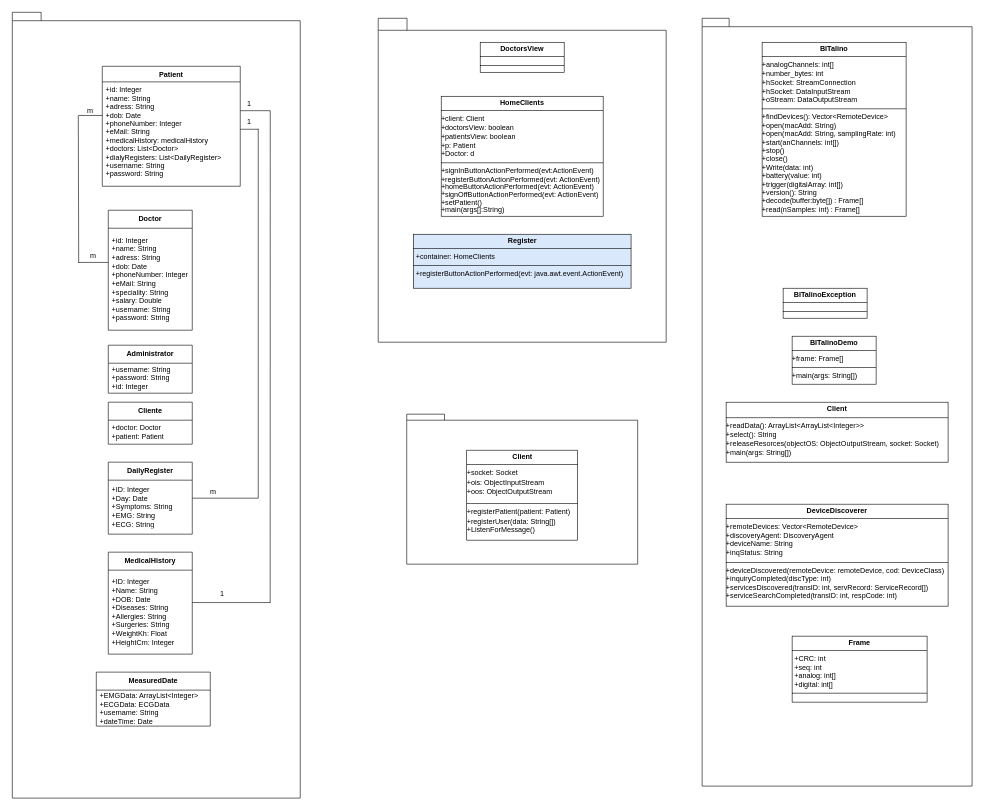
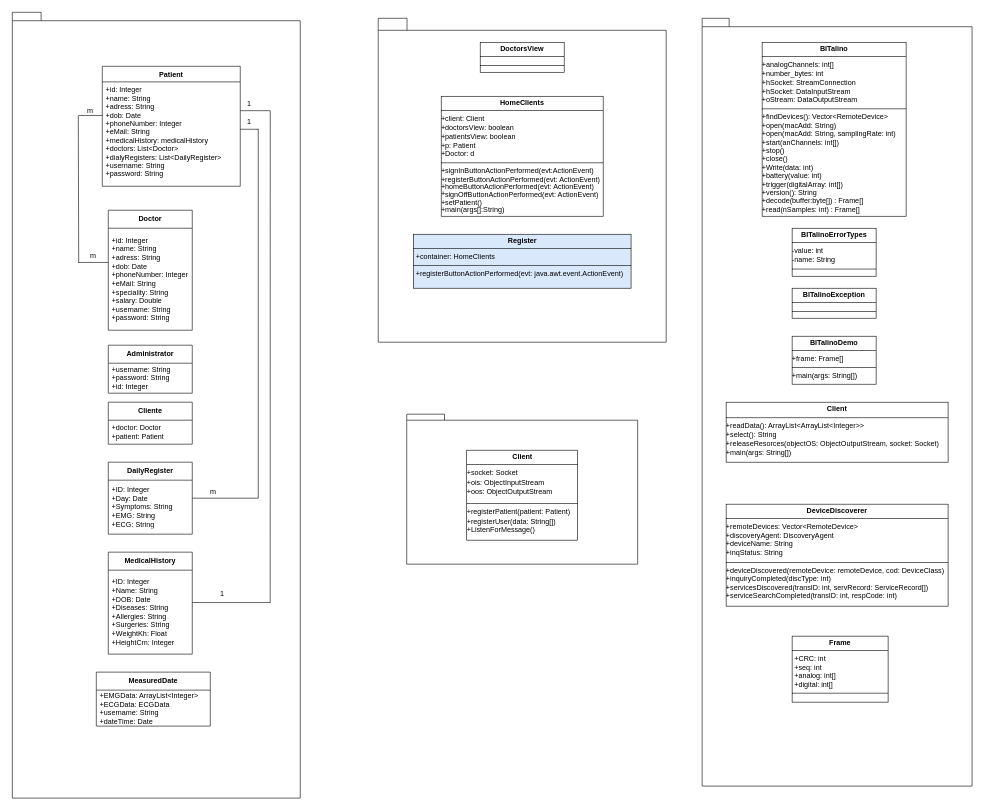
+ <mxCell id="11" value="&lt;p style=&quot;margin:0px;margin-top:4px;text-align:center;&quot;&gt;&lt;b&gt;BITalinoErrorTypes&lt;/b&gt;&lt;/p&gt;&lt;hr size=&quot;1&quot; style=&quot;border-style:solid;&quot;&gt;-value: int&lt;div&gt;-name: String&lt;br&gt;&lt;div style=&quot;height:2px;&quot;&gt;&lt;br&gt;&lt;/div&gt;&lt;hr size=&quot;1&quot; style=&quot;border-style:solid;&quot;&gt;&lt;div style=&quot;height:2px;&quot;&gt;&lt;/div&gt;&lt;/div&gt;" style="verticalAlign=top;align=left;overflow=fill;html=1;whiteSpace=wrap;" parent="1" vertex="1"><mxGeometry x="1320" y="380" width="140" height="80" as="geometry" /></mxCell>
- <mxCell id="12" value="&lt;p style=&quot;margin:0px;margin-top:4px;text-align:center;&quot;&gt;&lt;b&gt;BITalinoException&lt;/b&gt;&lt;/p&gt;&lt;hr size=&quot;1&quot; style=&quot;border-style:solid;&quot;&gt;&lt;div style=&quot;height:2px;&quot;&gt;&lt;/div&gt;&lt;hr size=&quot;1&quot; style=&quot;border-style:solid;&quot;&gt;&lt;div style=&quot;height:2px;&quot;&gt;&lt;/div&gt;" style="verticalAlign=top;align=left;overflow=fill;html=1;whiteSpace=wrap;" parent="1" vertex="1"><mxGeometry x="1305" y="480" width="140" height="50" as="geometry" /></mxCell>
+ <mxCell id="12" value="&lt;p style=&quot;margin:0px;margin-top:4px;text-align:center;&quot;&gt;&lt;b&gt;BITalinoException&lt;/b&gt;&lt;/p&gt;&lt;hr size=&quot;1&quot; style=&quot;border-style:solid;&quot;&gt;&lt;div style=&quot;height:2px;&quot;&gt;&lt;/div&gt;&lt;hr size=&quot;1&quot; style=&quot;border-style:solid;&quot;&gt;&lt;div style=&quot;height:2px;&quot;&gt;&lt;/div&gt;" style="verticalAlign=top;align=left;overflow=fill;html=1;whiteSpace=wrap;" parent="1" vertex="1"><mxGeometry x="1320" y="480" width="140" height="50" as="geometry" /></mxCell>
- <mxCell id="16" value="&lt;p style=&quot;margin:0px;margin-top:4px;text-align:center;&quot;&gt;&lt;b&gt;Frame&lt;/b&gt;&lt;/p&gt;&lt;hr size=&quot;1&quot; style=&quot;border-style:solid;&quot;&gt;&lt;p style=&quot;margin:0px;margin-left:4px;&quot;&gt;+CRC: int&lt;/p&gt;&lt;p style=&quot;margin:0px;margin-left:4px;&quot;&gt;+seq: int&lt;/p&gt;&lt;p style=&quot;margin:0px;margin-left:4px;&quot;&gt;+analog: int[]&lt;/p&gt;&lt;p style=&quot;margin:0px;margin-left:4px;&quot;&gt;+digital: int[]&lt;/p&gt;&lt;hr size=&quot;1&quot; style=&quot;border-style:solid;&quot;&gt;&lt;p style=&quot;margin:0px;margin-left:4px;&quot;&gt;&lt;br&gt;&lt;/p&gt;" style="verticalAlign=top;align=left;overflow=fill;html=1;whiteSpace=wrap;" parent="1" vertex="1"><mxGeometry x="1320" y="1060" width="225" height="110" as="geometry" /></mxCell>
+ <mxCell id="16" value="&lt;p style=&quot;margin:0px;margin-top:4px;text-align:center;&quot;&gt;&lt;b&gt;Frame&lt;/b&gt;&lt;/p&gt;&lt;hr size=&quot;1&quot; style=&quot;border-style:solid;&quot;&gt;&lt;p style=&quot;margin:0px;margin-left:4px;&quot;&gt;+CRC: int&lt;/p&gt;&lt;p style=&quot;margin:0px;margin-left:4px;&quot;&gt;+seq: int&lt;/p&gt;&lt;p style=&quot;margin:0px;margin-left:4px;&quot;&gt;+analog: int[]&lt;/p&gt;&lt;p style=&quot;margin:0px;margin-left:4px;&quot;&gt;+digital: int[]&lt;/p&gt;&lt;hr size=&quot;1&quot; style=&quot;border-style:solid;&quot;&gt;&lt;p style=&quot;margin:0px;margin-left:4px;&quot;&gt;&lt;br&gt;&lt;/p&gt;" style="verticalAlign=top;align=left;overflow=fill;html=1;whiteSpace=wrap;" parent="1" vertex="1"><mxGeometry x="1320" y="1060" width="160" height="110" as="geometry" /></mxCell>
